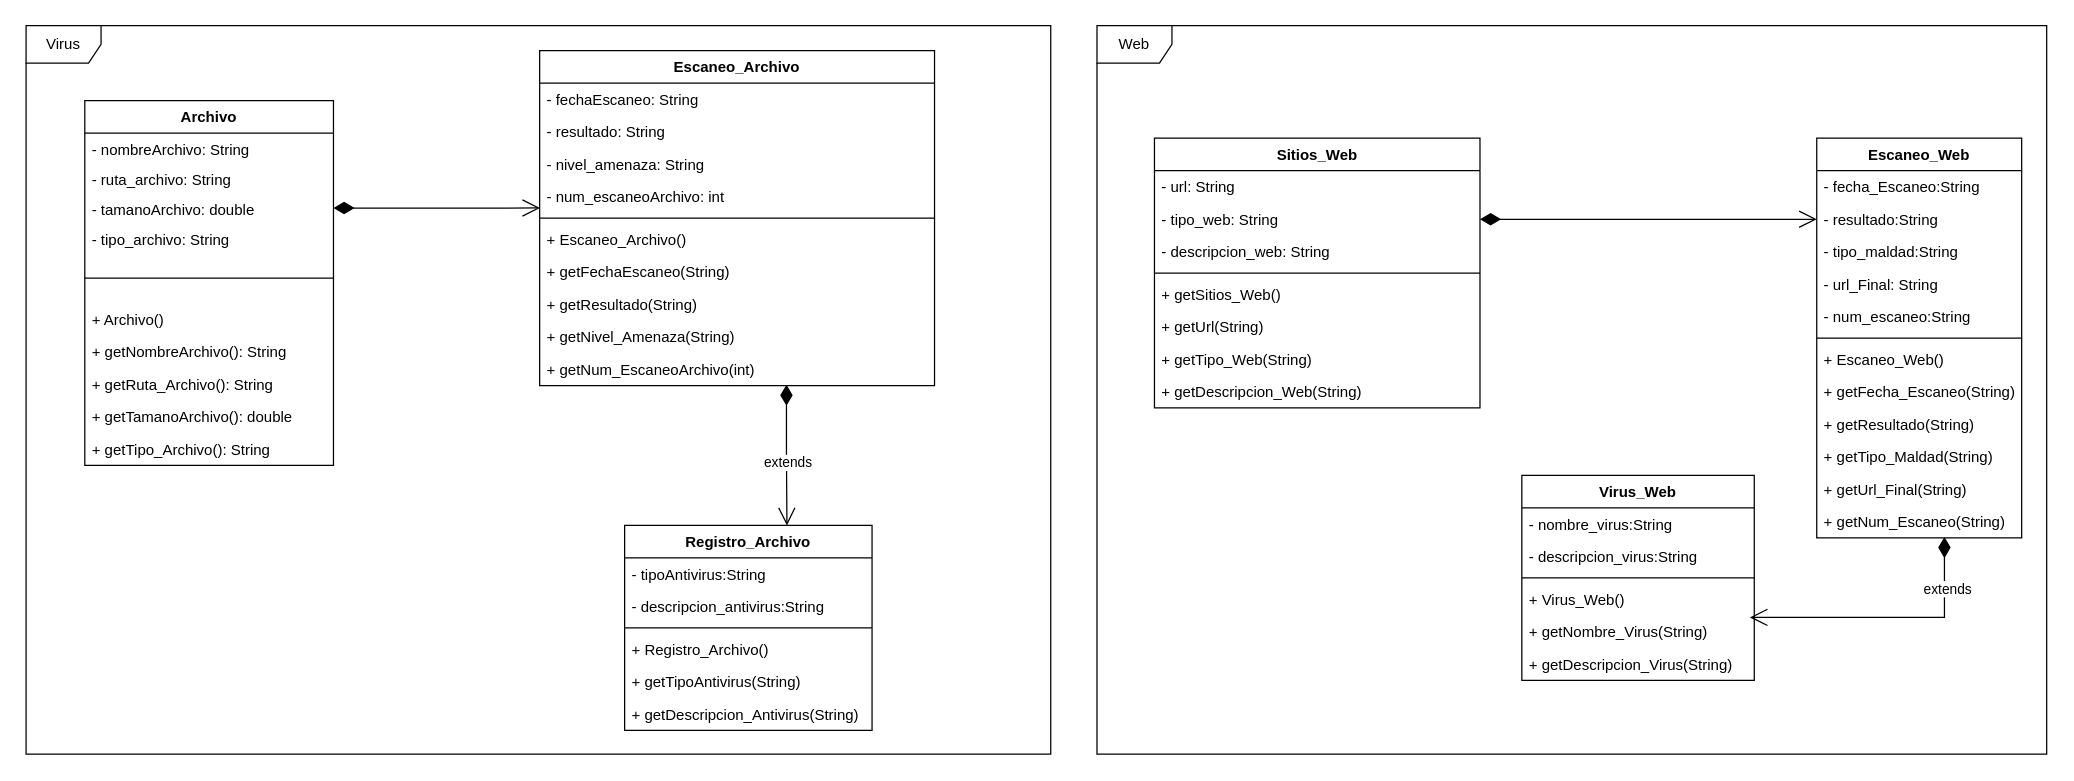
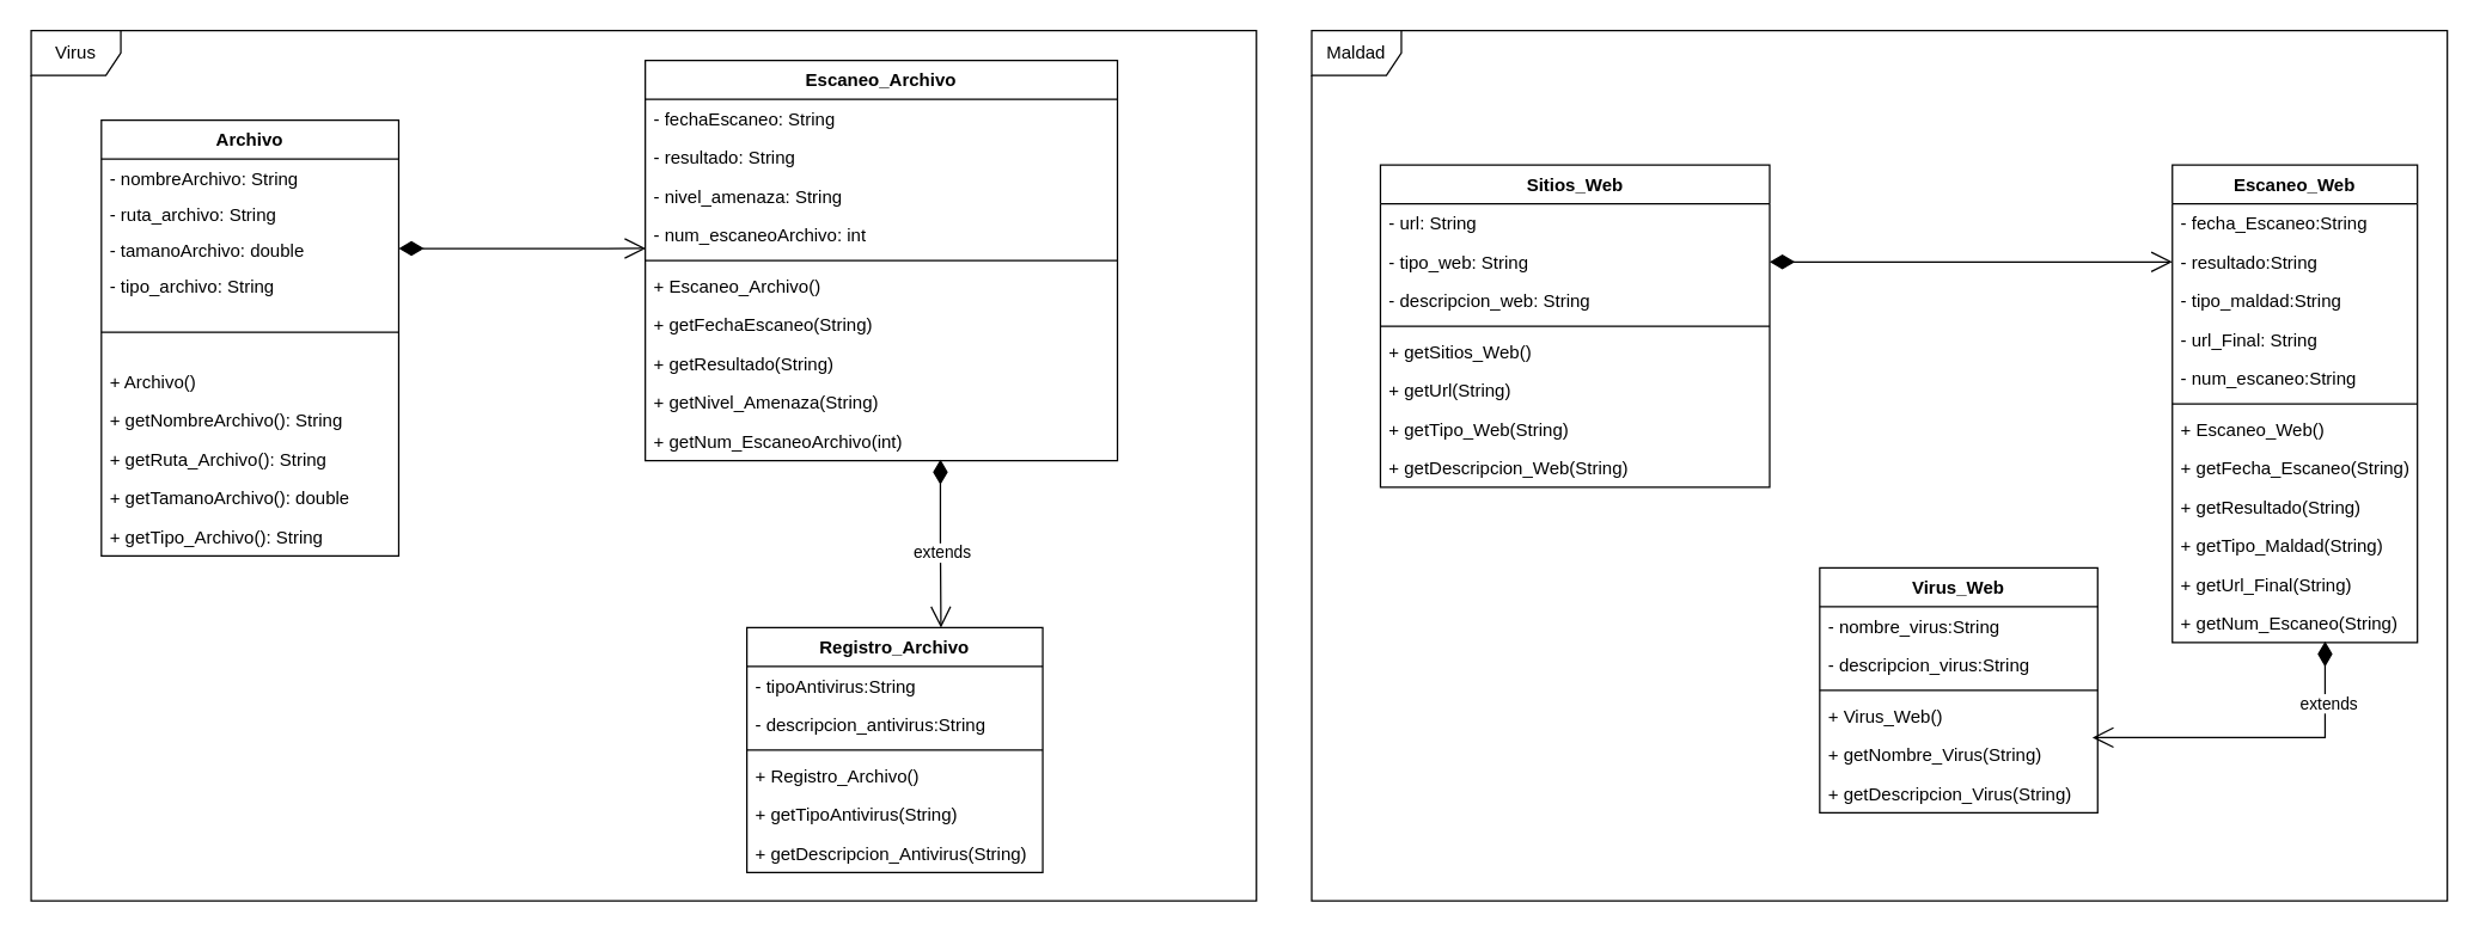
- <mxCell id="65" value="Web" style="shape=umlFrame;whiteSpace=wrap;html=1;pointerEvents=0;" parent="1" vertex="1"><mxGeometry x="877" y="20" width="760" height="583" as="geometry" /></mxCell>
+ <mxCell id="65" value="Maldad" style="shape=umlFrame;whiteSpace=wrap;html=1;pointerEvents=0;" parent="1" vertex="1"><mxGeometry x="877" y="20" width="760" height="583" as="geometry" /></mxCell>
